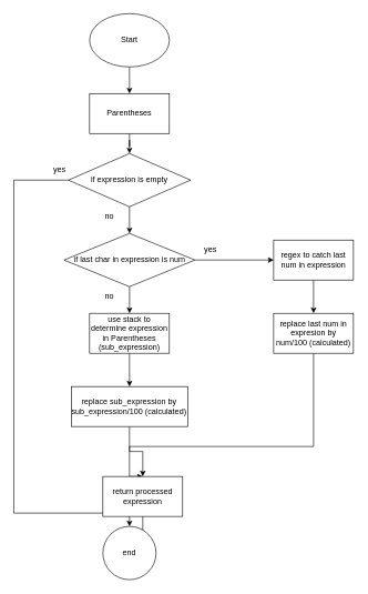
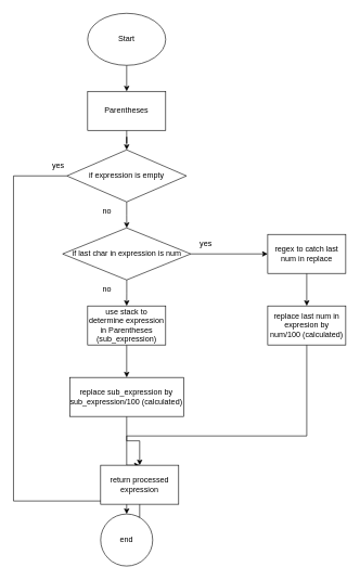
- <mxCell id="13" value="regex to catch last num in expression" style="whiteSpace=wrap;html=1;" parent="1" vertex="1"><mxGeometry x="410.875" y="360" width="120" height="60" as="geometry" /></mxCell>
+ <mxCell id="13" value="regex to catch last num in replace" style="whiteSpace=wrap;html=1;" parent="1" vertex="1"><mxGeometry x="410.875" y="360" width="120" height="60" as="geometry" /></mxCell>
